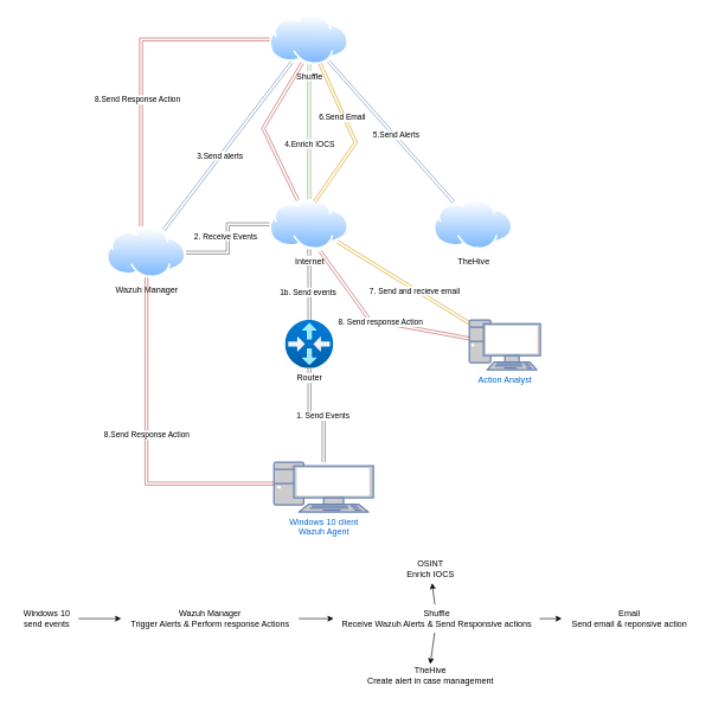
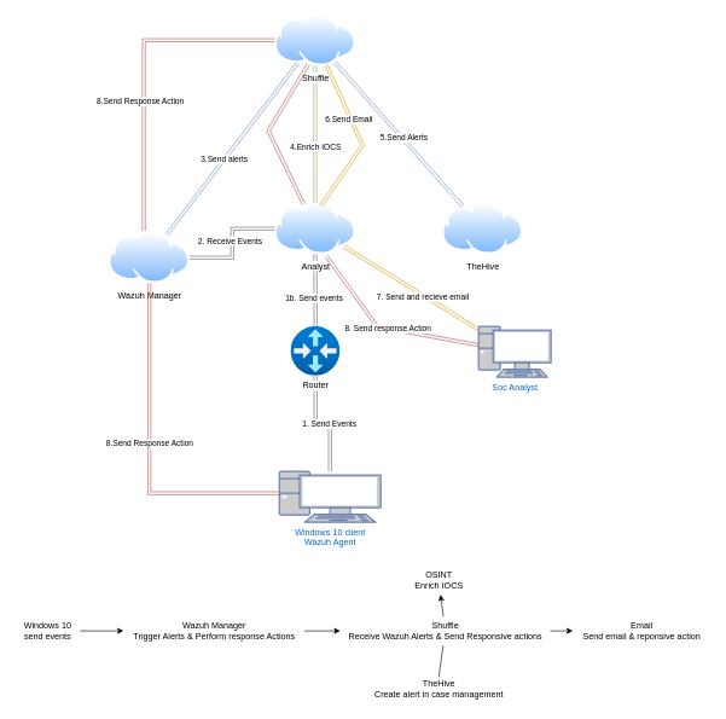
- <mxCell id="18" value="Internet" style="image;aspect=fixed;perimeter=ellipsePerimeter;html=1;align=center;shadow=0;dashed=0;spacingTop=3;image=img/lib/active_directory/internet_cloud.svg;" vertex="1" parent="1"><mxGeometry x="379" y="280" width="111.11" height="70" as="geometry" /></mxCell>
+ <mxCell id="18" value="Analyst" style="image;aspect=fixed;perimeter=ellipsePerimeter;html=1;align=center;shadow=0;dashed=0;spacingTop=3;image=img/lib/active_directory/internet_cloud.svg;" vertex="1" parent="1"><mxGeometry x="379" y="280" width="111.11" height="70" as="geometry" /></mxCell>
- <mxCell id="23" value="Action Analyst&lt;div&gt;&lt;br&gt;&lt;/div&gt;" style="fontColor=#0066CC;verticalAlign=top;verticalLabelPosition=bottom;labelPosition=center;align=center;html=1;outlineConnect=0;fillColor=#CCCCCC;strokeColor=#6881B3;gradientColor=none;gradientDirection=north;strokeWidth=2;shape=mxgraph.networks.pc;" vertex="1" parent="1"><mxGeometry x="660" y="450" width="100" height="70" as="geometry" /></mxCell>
+ <mxCell id="23" value="Soc Analyst&lt;div&gt;&lt;br&gt;&lt;/div&gt;" style="fontColor=#0066CC;verticalAlign=top;verticalLabelPosition=bottom;labelPosition=center;align=center;html=1;outlineConnect=0;fillColor=#CCCCCC;strokeColor=#6881B3;gradientColor=none;gradientDirection=north;strokeWidth=2;shape=mxgraph.networks.pc;" vertex="1" parent="1"><mxGeometry x="660" y="450" width="100" height="70" as="geometry" /></mxCell>
- <mxCell id="41" style="rounded=0;orthogonalLoop=1;jettySize=auto;html=1;entryX=0.5;entryY=0.1;entryDx=0;entryDy=0;entryPerimeter=0;" edge="1" parent="1" source="38" target="40"><mxGeometry relative="1" as="geometry" /></mxCell>
+ <mxCell id="41" style="rounded=0;orthogonalLoop=1;jettySize=auto;html=1;entryX=0.5;entryY=0.1;entryDx=0;entryDy=0;entryPerimeter=0;endArrow=none;" edge="1" parent="1" source="38" target="40"><mxGeometry relative="1" as="geometry" /></mxCell>
